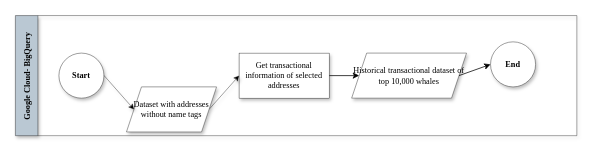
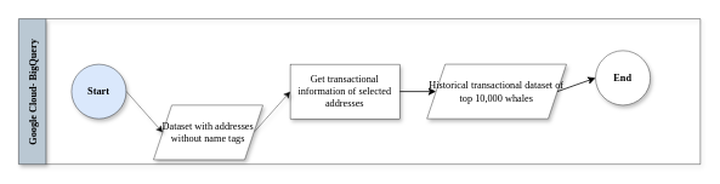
- <mxCell id="7" value="Start" style="ellipse;whiteSpace=wrap;html=1;aspect=fixed;fontSize=11;fontStyle=1;fontFamily=Times New Roman;strokeWidth=0.5;strokeColor=#000000;sketch=0;shadow=1;" parent="2" vertex="1"><mxGeometry x="58" y="50" width="60" height="60" as="geometry" /></mxCell>
+ <mxCell id="7" value="Start" style="ellipse;whiteSpace=wrap;html=1;aspect=fixed;fontSize=11;fontStyle=1;fontFamily=Times New Roman;strokeWidth=0.5;strokeColor=#000000;sketch=0;shadow=1;fillColor=#dae8fc;" parent="2" vertex="1"><mxGeometry x="58" y="50" width="60" height="60" as="geometry" /></mxCell>
